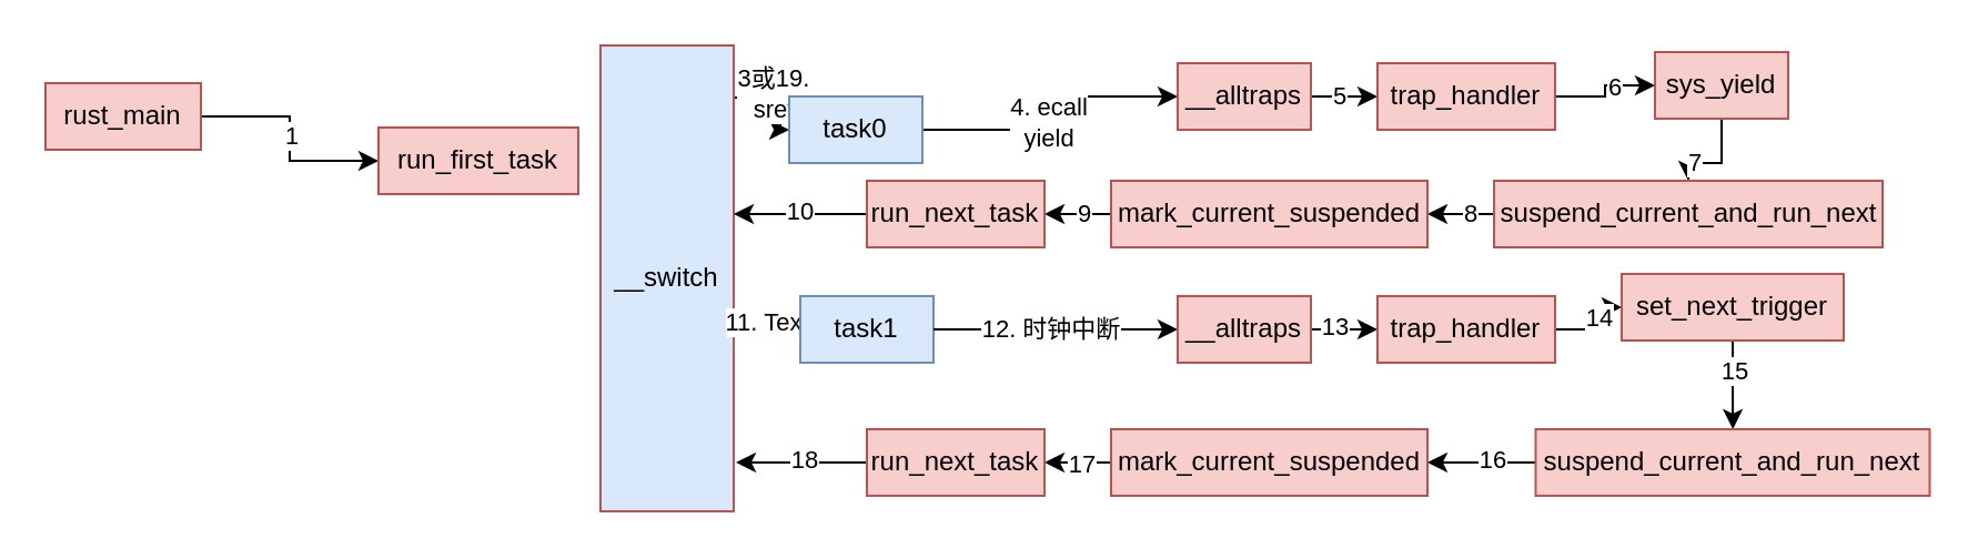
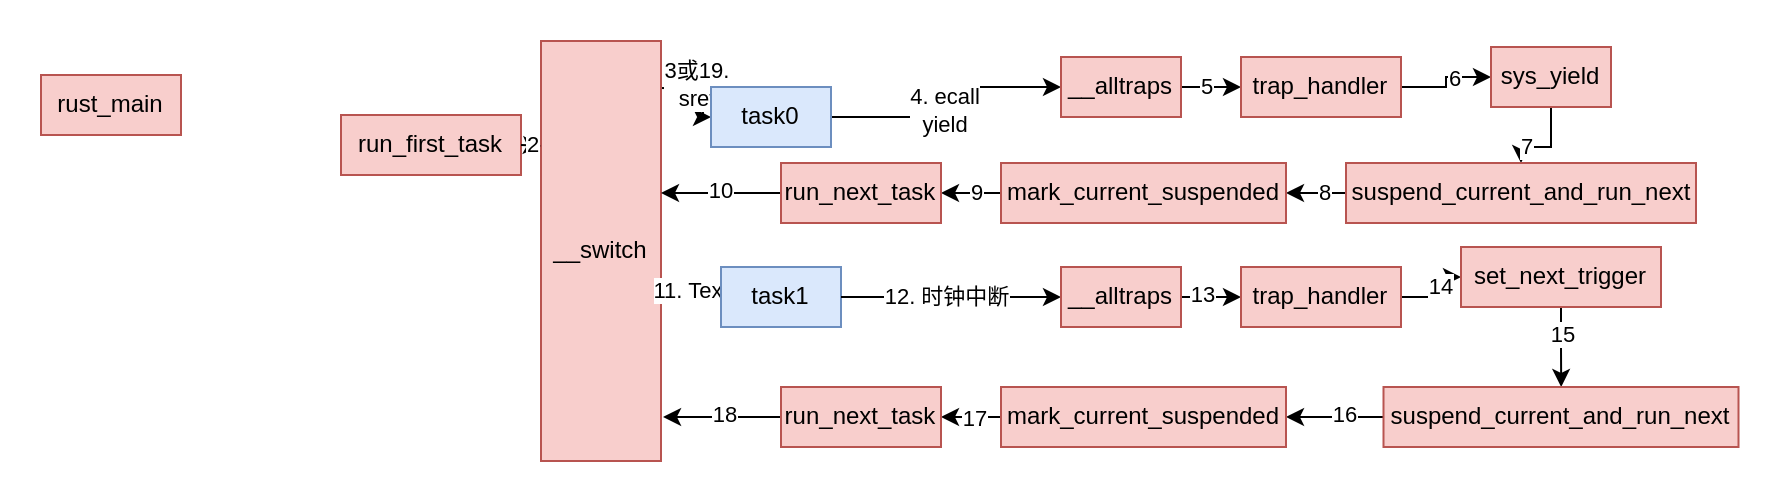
- <mxCell id="2" value="" style="edgeStyle=orthogonalEdgeStyle;rounded=0;orthogonalLoop=1;jettySize=auto;html=1;" parent="1" source="4" target="5" edge="1"><mxGeometry relative="1" as="geometry" /></mxCell>
- <mxCell id="3" value="1" style="edgeLabel;html=1;align=center;verticalAlign=middle;resizable=0;points=[];" parent="2" vertex="1" connectable="0"><mxGeometry x="-0.05" relative="1" as="geometry"><mxPoint as="offset" /></mxGeometry></mxCell>
+ <mxCell id="9" value="" style="endArrow=classic;html=1;rounded=0;exitX=1;exitY=0.5;exitDx=0;exitDy=0;entryX=0;entryY=0.25;entryDx=0;entryDy=0;" parent="1" source="5" target="8" edge="1"><mxGeometry width="50" height="50" relative="1" as="geometry"><mxPoint x="280" y="67" as="sourcePoint" /><mxPoint x="280" y="7" as="targetPoint" /></mxGeometry></mxCell>
+ <mxCell id="10" value="2" style="edgeLabel;html=1;align=center;verticalAlign=middle;resizable=0;points=[];" parent="9" vertex="1" connectable="0"><mxGeometry x="0.047" y="1" relative="1" as="geometry"><mxPoint as="offset" /></mxGeometry></mxCell>
- <mxCell id="8" value="__switch" style="rounded=0;whiteSpace=wrap;html=1;fillColor=#dae8fc;strokeColor=#b85450;" parent="1" vertex="1"><mxGeometry x="270" y="20" width="60" height="210" as="geometry" /></mxCell>
+ <mxCell id="8" value="__switch" style="rounded=0;whiteSpace=wrap;html=1;fillColor=#f8cecc;strokeColor=#b85450;" parent="1" vertex="1"><mxGeometry x="270" y="20" width="60" height="210" as="geometry" /></mxCell>
